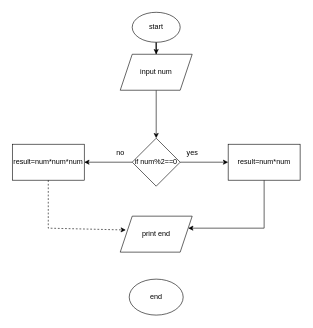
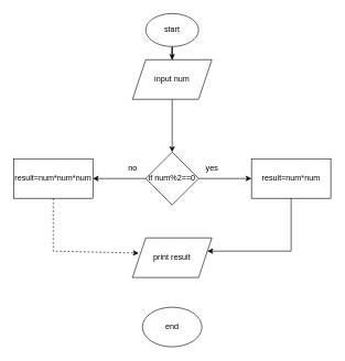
- <mxCell id="14" value="print end" style="shape=parallelogram;perimeter=parallelogramPerimeter;whiteSpace=wrap;html=1;fixedSize=1;" parent="1" vertex="1"><mxGeometry x="200" y="360" width="120" height="60" as="geometry" /></mxCell>
+ <mxCell id="14" value="print result" style="shape=parallelogram;perimeter=parallelogramPerimeter;whiteSpace=wrap;html=1;fixedSize=1;" parent="1" vertex="1"><mxGeometry x="200" y="360" width="120" height="60" as="geometry" /></mxCell>
